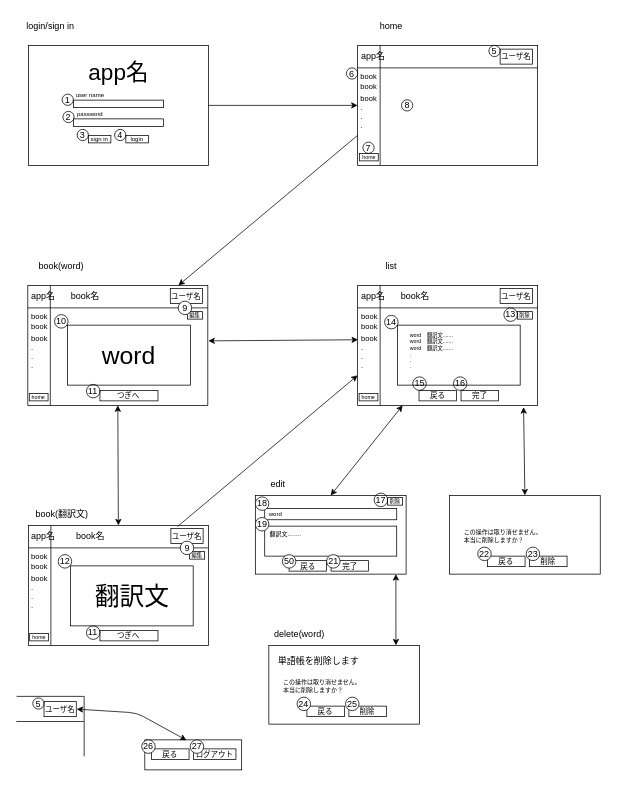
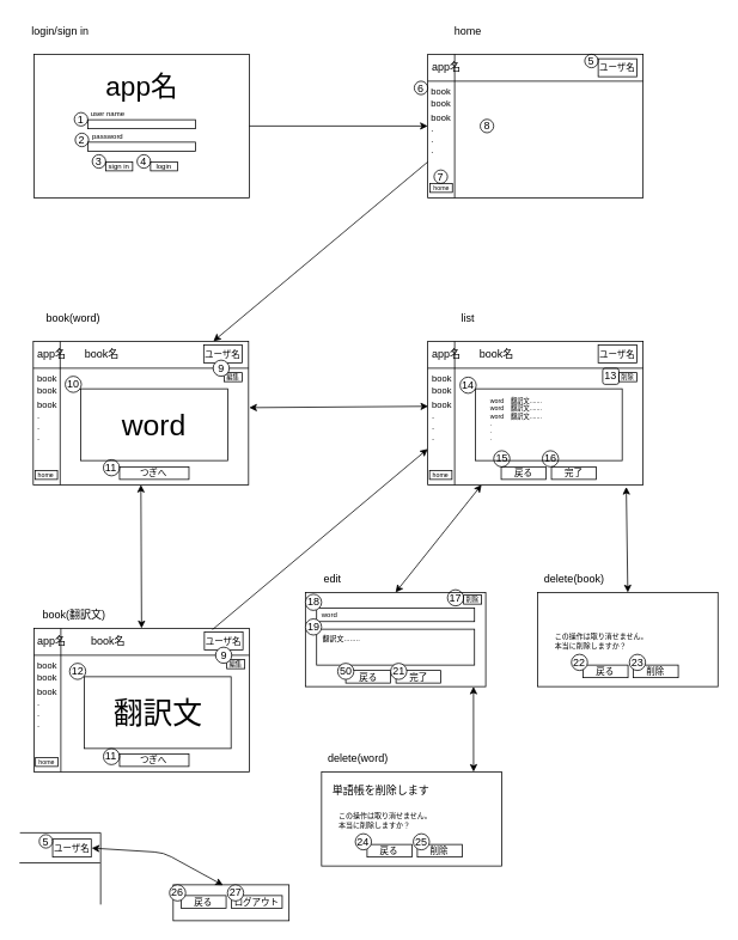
- <mxCell id="78" value="13" style="ellipse;whiteSpace=wrap;html=1;aspect=fixed;fontSize=12;fillColor=none;" parent="1" vertex="1"><mxGeometry x="671" y="410" width="18" height="18" as="geometry" /></mxCell>
+ <mxCell id="78" value="13" style="whiteSpace=wrap;html=1;aspect=fixed;fontSize=12;fillColor=none;rounded=1;" parent="1" vertex="1"><mxGeometry x="671" y="410" width="18" height="18" as="geometry" /></mxCell>
+ <mxCell id="110" value="delete(book)" style="text;html=1;strokeColor=none;fillColor=none;align=center;verticalAlign=middle;whiteSpace=wrap;rounded=0;" vertex="1" parent="1"><mxGeometry x="598.5" y="630" width="80.75" height="30" as="geometry" /></mxCell>
